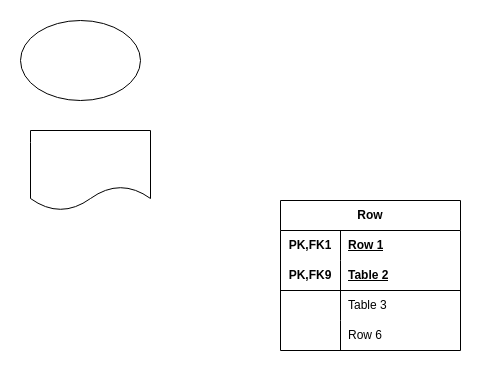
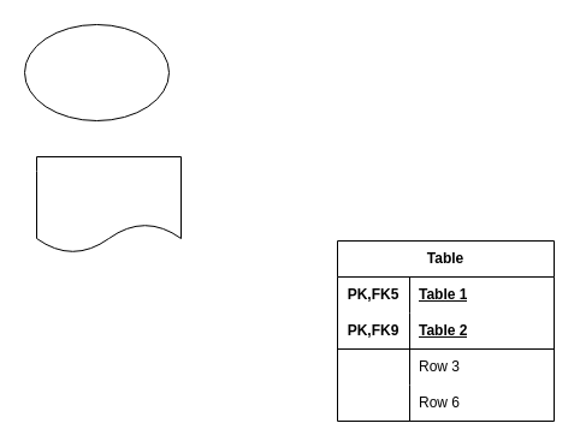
- <mxCell id="4" value="Row" style="shape=table;startSize=30;container=1;collapsible=1;childLayout=tableLayout;fixedRows=1;rowLines=0;fontStyle=1;align=center;resizeLast=1;html=1;whiteSpace=wrap;" parent="1" vertex="1"><mxGeometry x="280" y="200" width="180" height="150" as="geometry" /></mxCell>
+ <mxCell id="4" value="Table" style="shape=table;startSize=30;container=1;collapsible=1;childLayout=tableLayout;fixedRows=1;rowLines=0;fontStyle=1;align=center;resizeLast=1;html=1;whiteSpace=wrap;" parent="1" vertex="1"><mxGeometry x="280" y="200" width="180" height="150" as="geometry" /></mxCell>
- <mxCell id="6" value="PK,FK1" style="shape=partialRectangle;connectable=0;fillColor=none;top=0;left=0;bottom=0;right=0;fontStyle=1;overflow=hidden;html=1;whiteSpace=wrap;" parent="5" vertex="1"><mxGeometry width="60" height="30" as="geometry"><mxRectangle width="60" height="30" as="alternateBounds" /></mxGeometry></mxCell>
+ <mxCell id="6" value="PK,FK5" style="shape=partialRectangle;connectable=0;fillColor=none;top=0;left=0;bottom=0;right=0;fontStyle=1;overflow=hidden;html=1;whiteSpace=wrap;" parent="5" vertex="1"><mxGeometry width="60" height="30" as="geometry"><mxRectangle width="60" height="30" as="alternateBounds" /></mxGeometry></mxCell>
- <mxCell id="7" value="Row 1" style="shape=partialRectangle;connectable=0;fillColor=none;top=0;left=0;bottom=0;right=0;align=left;spacingLeft=6;fontStyle=5;overflow=hidden;html=1;whiteSpace=wrap;" parent="5" vertex="1"><mxGeometry x="60" width="120" height="30" as="geometry"><mxRectangle width="120" height="30" as="alternateBounds" /></mxGeometry></mxCell>
+ <mxCell id="7" value="Table 1" style="shape=partialRectangle;connectable=0;fillColor=none;top=0;left=0;bottom=0;right=0;align=left;spacingLeft=6;fontStyle=5;overflow=hidden;html=1;whiteSpace=wrap;" parent="5" vertex="1"><mxGeometry x="60" width="120" height="30" as="geometry"><mxRectangle width="120" height="30" as="alternateBounds" /></mxGeometry></mxCell>
- <mxCell id="13" value="Table 3" style="shape=partialRectangle;connectable=0;fillColor=none;top=0;left=0;bottom=0;right=0;align=left;spacingLeft=6;overflow=hidden;html=1;whiteSpace=wrap;" parent="11" vertex="1"><mxGeometry x="60" width="120" height="30" as="geometry"><mxRectangle width="120" height="30" as="alternateBounds" /></mxGeometry></mxCell>
+ <mxCell id="13" value="Row 3" style="shape=partialRectangle;connectable=0;fillColor=none;top=0;left=0;bottom=0;right=0;align=left;spacingLeft=6;overflow=hidden;html=1;whiteSpace=wrap;" parent="11" vertex="1"><mxGeometry x="60" width="120" height="30" as="geometry"><mxRectangle width="120" height="30" as="alternateBounds" /></mxGeometry></mxCell>
